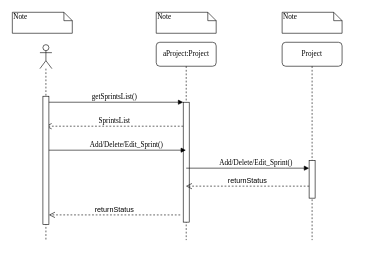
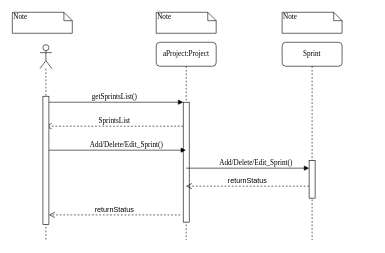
- <mxCell id="12" value="Project" style="shape=umlLifeline;perimeter=lifelinePerimeter;whiteSpace=wrap;html=1;container=1;collapsible=0;recursiveResize=0;outlineConnect=0;rounded=1;shadow=0;comic=0;labelBackgroundColor=none;strokeColor=#000000;strokeWidth=1;fillColor=#FFFFFF;fontFamily=Verdana;fontSize=12;fontColor=#000000;align=center;" vertex="1" parent="1"><mxGeometry x="470" y="70" width="100" height="330" as="geometry" /></mxCell>
+ <mxCell id="12" value="Sprint" style="shape=umlLifeline;perimeter=lifelinePerimeter;whiteSpace=wrap;html=1;container=1;collapsible=0;recursiveResize=0;outlineConnect=0;rounded=1;shadow=0;comic=0;labelBackgroundColor=none;strokeColor=#000000;strokeWidth=1;fillColor=#FFFFFF;fontFamily=Verdana;fontSize=12;fontColor=#000000;align=center;" vertex="1" parent="1"><mxGeometry x="470" y="70" width="100" height="330" as="geometry" /></mxCell>
